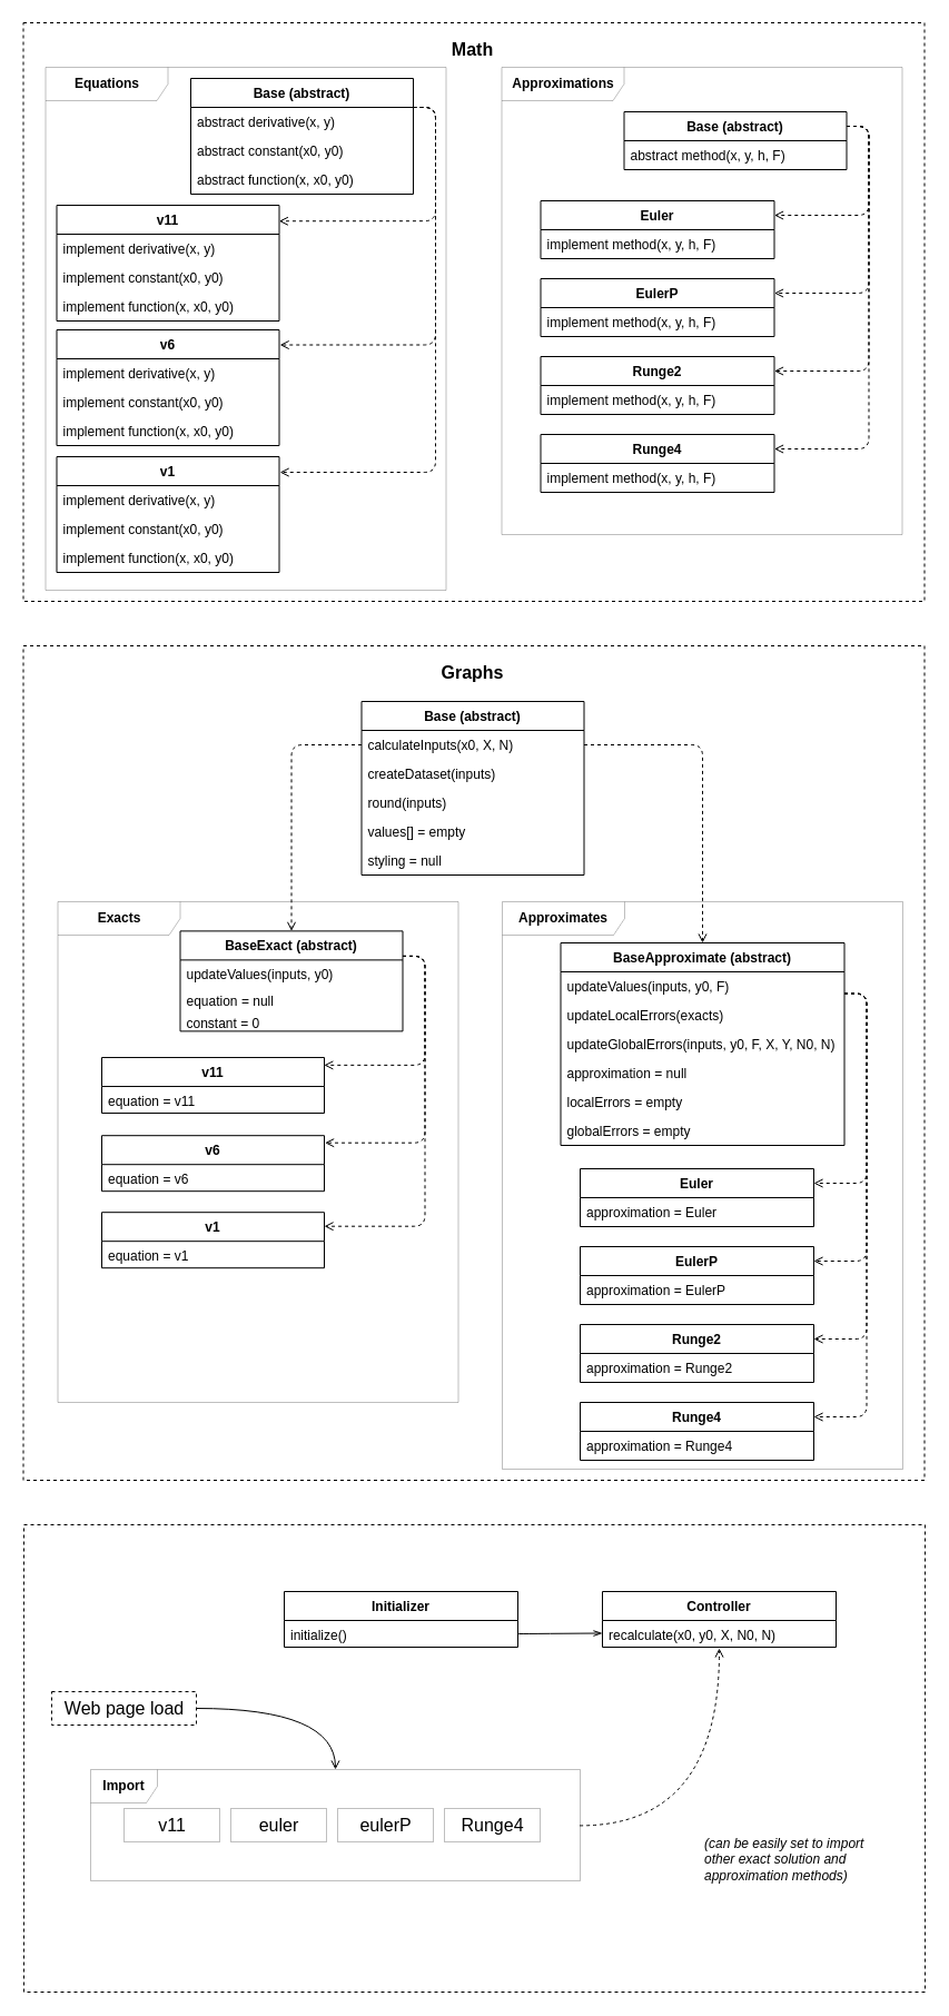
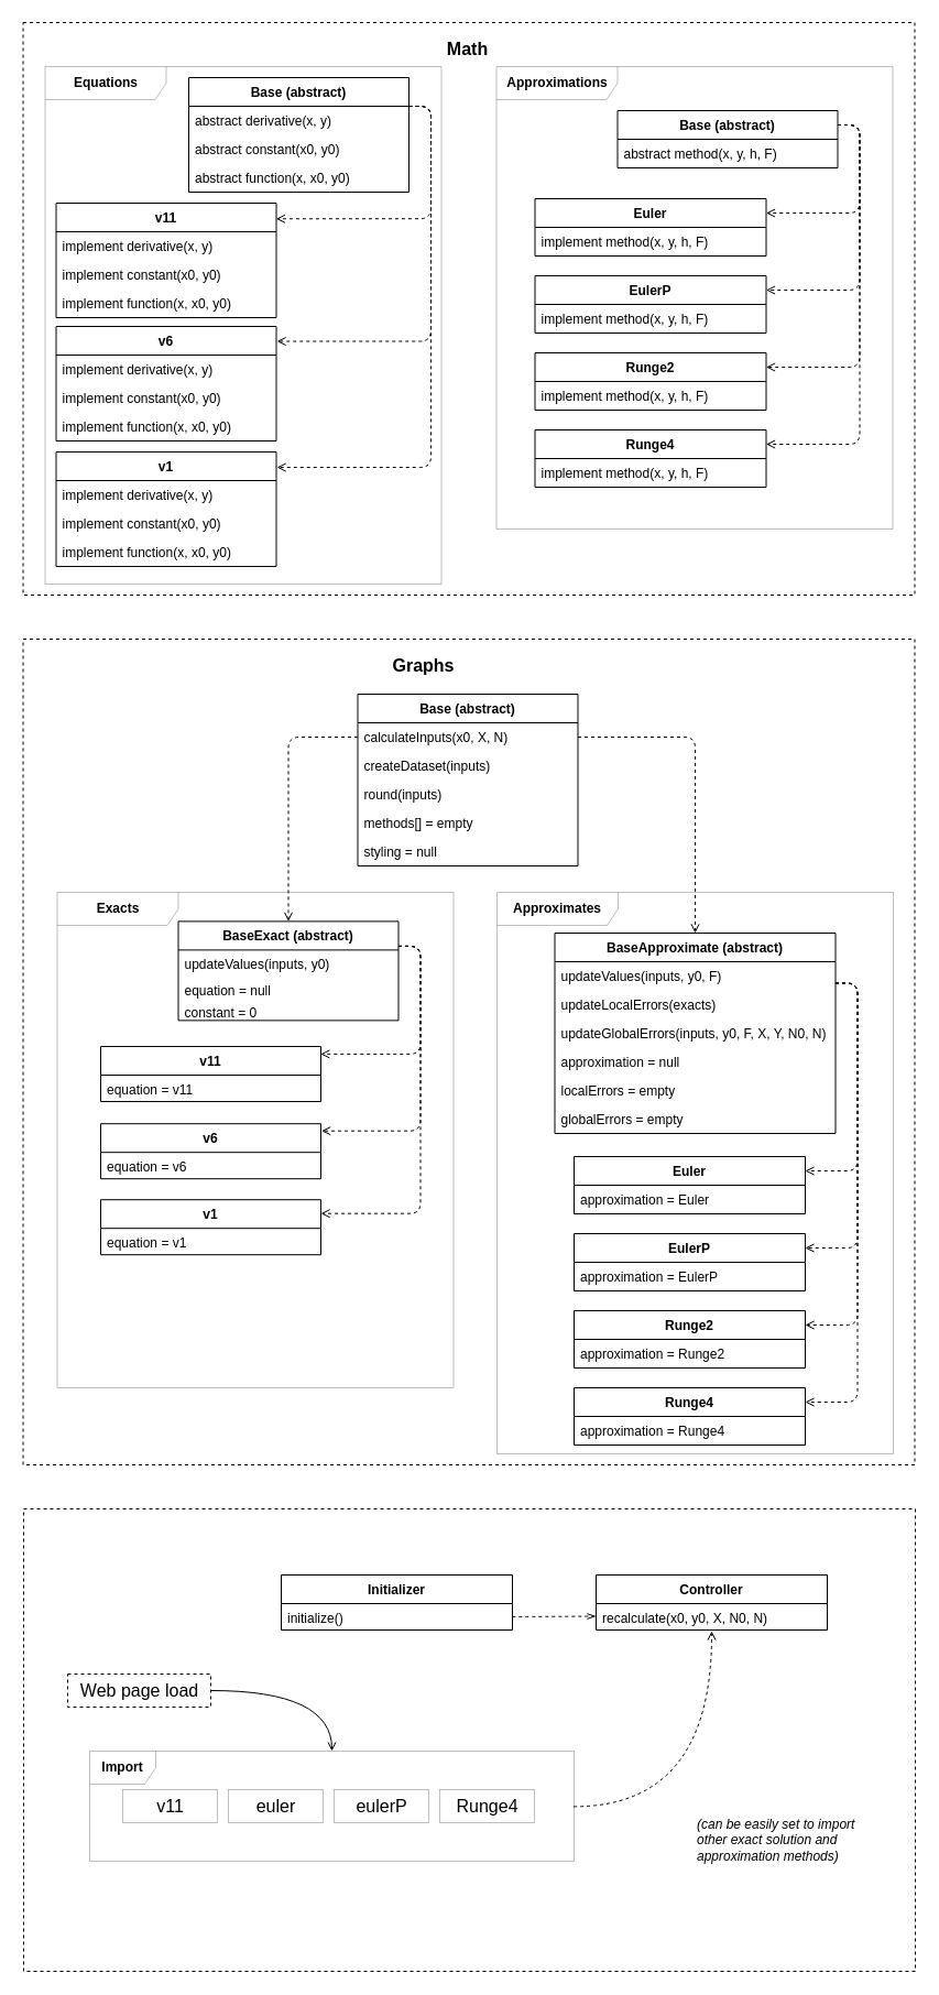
- <mxCell id="44" value="Graphs" style="text;align=center;fontStyle=1;verticalAlign=middle;spacingLeft=3;spacingRight=3;strokeColor=none;rotatable=0;points=[[0,0.5],[1,0.5]];portConstraint=eastwest;rounded=1;shadow=0;comic=0;fontFamily=Helvetica;opacity=25;fontSize=16;" parent="42" vertex="1"><mxGeometry x="364" y="10" width="80" height="26" as="geometry" /></mxCell>
+ <mxCell id="44" value="Graphs" style="text;align=center;fontStyle=1;verticalAlign=middle;spacingLeft=3;spacingRight=3;strokeColor=none;rotatable=0;points=[[0,0.5],[1,0.5]];portConstraint=eastwest;rounded=1;shadow=0;comic=0;fontFamily=Helvetica;opacity=25;fontSize=16;" parent="42" vertex="1"><mxGeometry x="324" y="10" width="80" height="26" as="geometry" /></mxCell>
- <mxCell id="51" value="values[] = empty" style="text;strokeColor=none;fillColor=none;align=left;verticalAlign=top;spacingLeft=4;spacingRight=4;overflow=hidden;rotatable=0;points=[[0,0.5],[1,0.5]];portConstraint=eastwest;" parent="47" vertex="1"><mxGeometry y="104" width="200" height="26" as="geometry" /></mxCell>
+ <mxCell id="51" value="methods[] = empty" style="text;strokeColor=none;fillColor=none;align=left;verticalAlign=top;spacingLeft=4;spacingRight=4;overflow=hidden;rotatable=0;points=[[0,0.5],[1,0.5]];portConstraint=eastwest;" parent="47" vertex="1"><mxGeometry y="104" width="200" height="26" as="geometry" /></mxCell>
- <mxCell id="95" value="" style="endArrow=openThin;endFill=0;endSize=6;html=1;strokeColor=#000000;fontFamily=Helvetica;fontSize=16;exitX=1;exitY=0.5;exitDx=0;exitDy=0;entryX=0;entryY=0.75;entryDx=0;entryDy=0;curved=1;" parent="89" source="92" target="93" edge="1"><mxGeometry width="160" relative="1" as="geometry"><mxPoint y="290" as="sourcePoint" /><mxPoint x="160" y="290" as="targetPoint" /></mxGeometry></mxCell>
+ <mxCell id="95" value="" style="endArrow=openThin;endFill=0;endSize=6;html=1;strokeColor=#000000;fontFamily=Helvetica;fontSize=16;exitX=1;exitY=0.5;exitDx=0;exitDy=0;entryX=0;entryY=0.75;entryDx=0;entryDy=0;curved=1;dashed=1;" parent="89" source="92" target="93" edge="1"><mxGeometry width="160" relative="1" as="geometry"><mxPoint y="290" as="sourcePoint" /><mxPoint x="160" y="290" as="targetPoint" /></mxGeometry></mxCell>
- <mxCell id="97" value="Web page load" style="html=1;rounded=0;shadow=0;dashed=1;comic=0;fontFamily=Helvetica;fontSize=16;" parent="89" vertex="1"><mxGeometry x="25" y="150" width="130" height="30" as="geometry" /></mxCell>
+ <mxCell id="97" value="Web page load" style="html=1;rounded=0;shadow=0;dashed=1;comic=0;fontFamily=Helvetica;fontSize=16;" parent="89" vertex="1"><mxGeometry x="40" y="150" width="130" height="30" as="geometry" /></mxCell>
